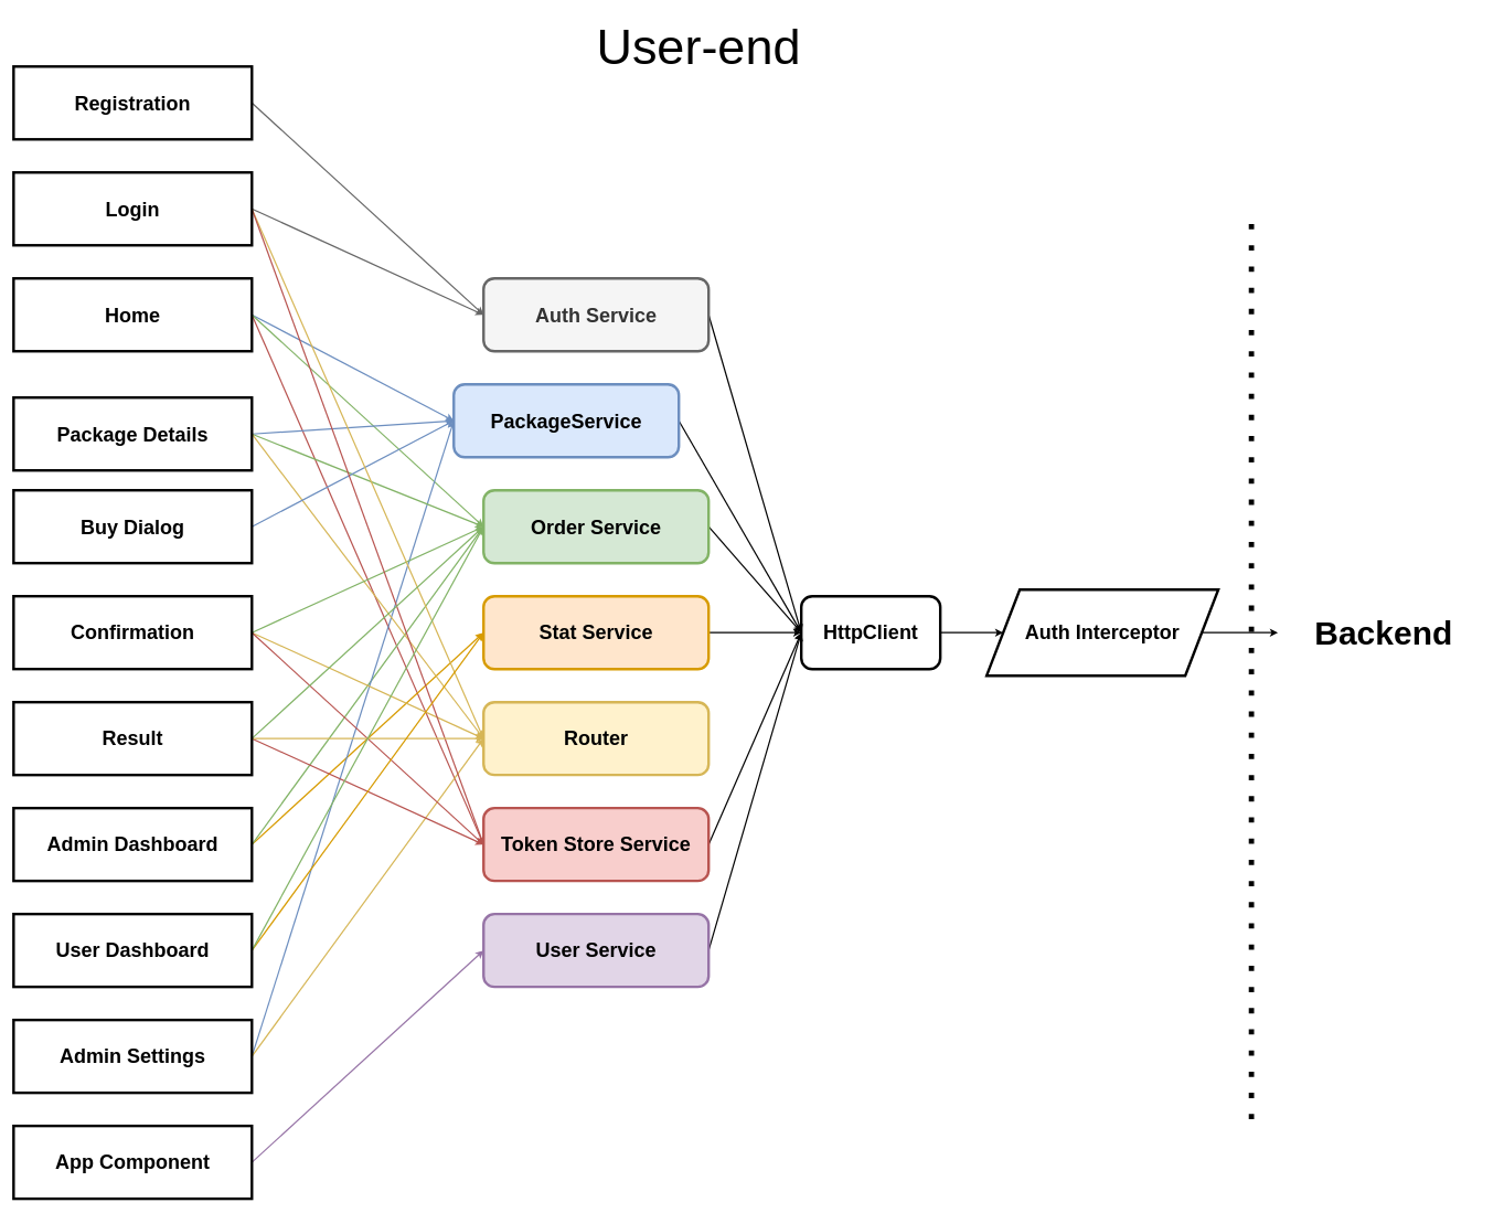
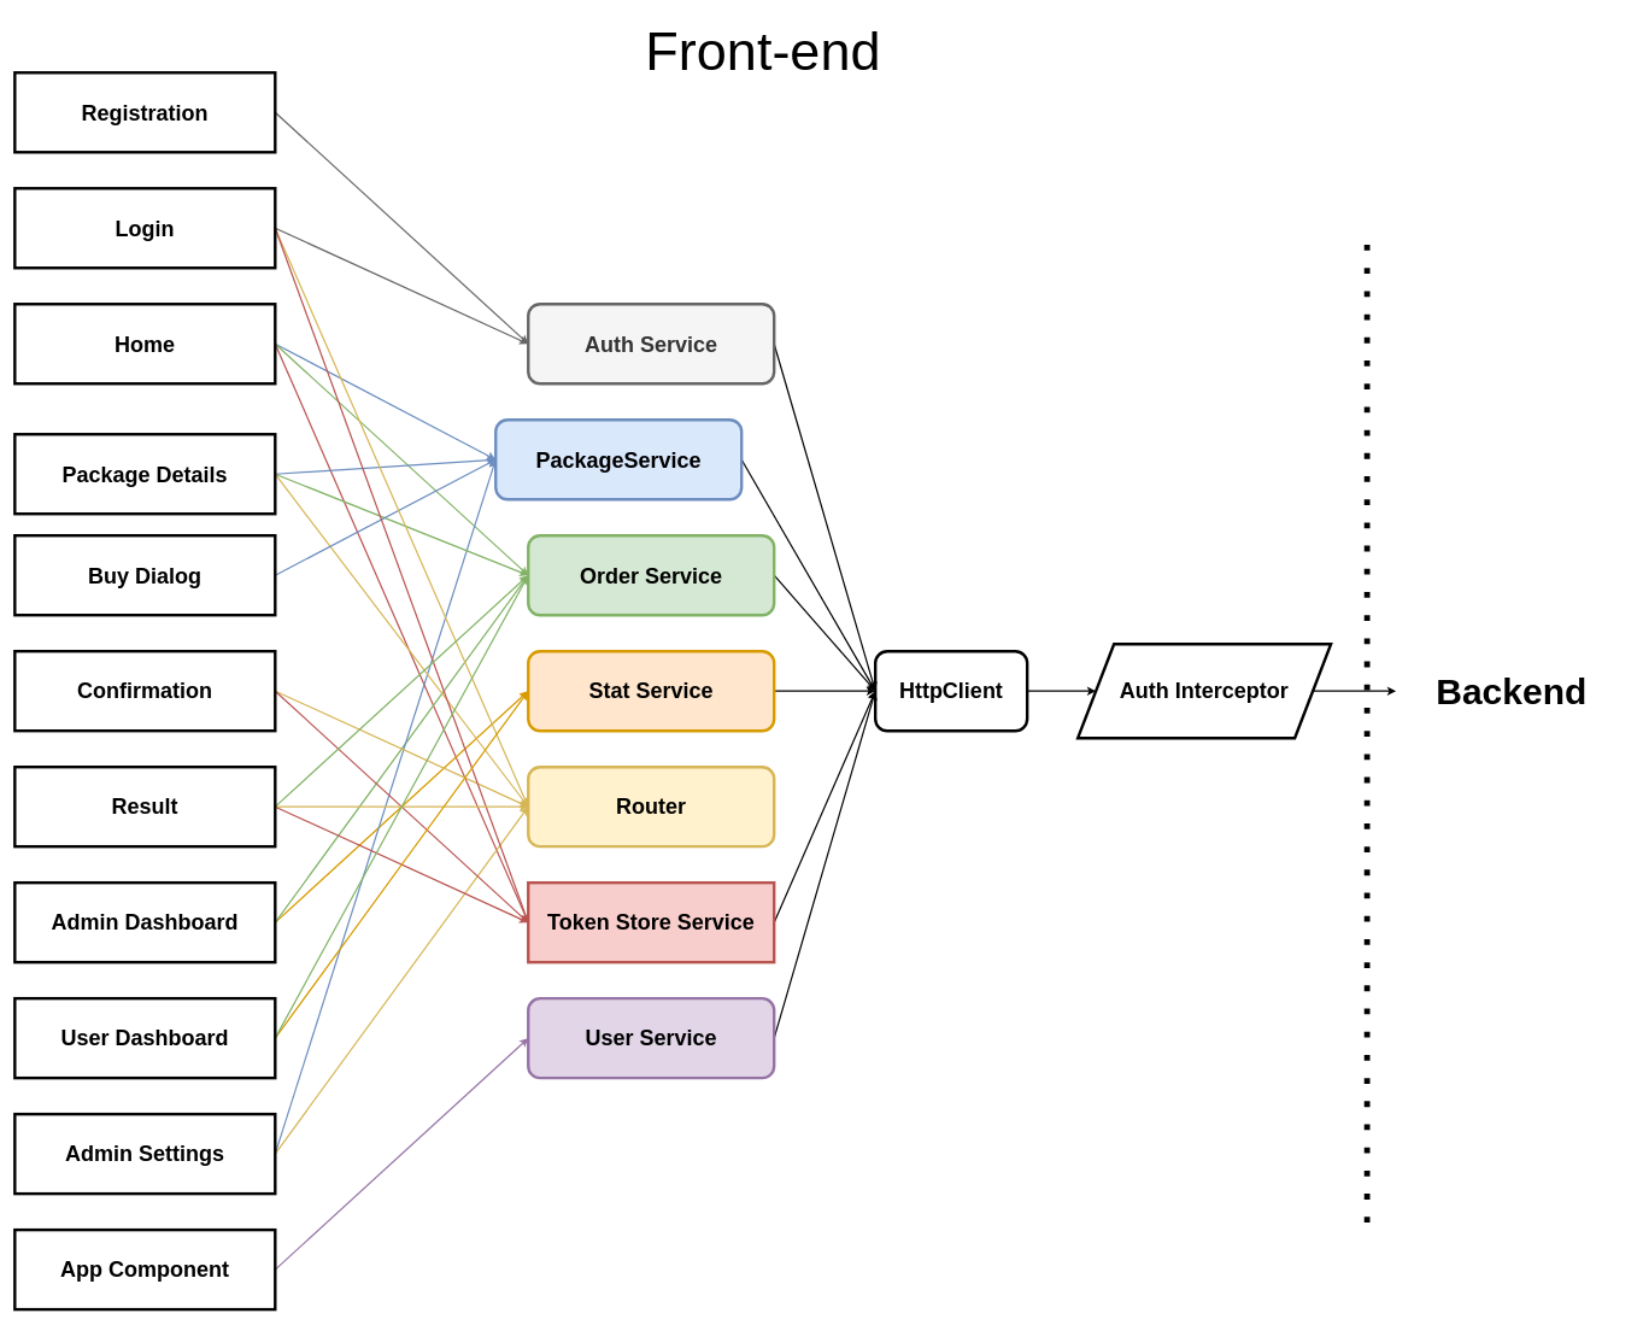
- <mxCell id="2" value="&lt;font style=&quot;font-size: 75px&quot;&gt;User-end&lt;/font&gt;" style="text;html=1;strokeColor=none;fillColor=none;align=center;verticalAlign=middle;whiteSpace=wrap;rounded=0;strokeWidth=4;" vertex="1" parent="1"><mxGeometry x="780" y="20" width="550" height="100" as="geometry" /></mxCell>
+ <mxCell id="2" value="&lt;font style=&quot;font-size: 75px&quot;&gt;Front-end&lt;/font&gt;" style="text;html=1;strokeColor=none;fillColor=none;align=center;verticalAlign=middle;whiteSpace=wrap;rounded=0;strokeWidth=4;" vertex="1" parent="1"><mxGeometry x="780" y="20" width="550" height="100" as="geometry" /></mxCell>
- <mxCell id="18" style="rounded=0;orthogonalLoop=1;jettySize=auto;html=1;exitX=1;exitY=0.5;exitDx=0;exitDy=0;entryX=0;entryY=0.5;entryDx=0;entryDy=0;fontSize=50;strokeWidth=2;fillColor=#d5e8d4;strokeColor=#82b366;fontStyle=1" edge="1" parent="1" source="20" target="41"><mxGeometry relative="1" as="geometry" /></mxCell>
- <mxCell id="45" value="Token Store Service" style="rounded=1;whiteSpace=wrap;html=1;fontSize=30;fillColor=#f8cecc;strokeColor=#b85450;fontStyle=1;strokeWidth=4;" vertex="1" parent="1"><mxGeometry x="730" y="1220" width="340" height="110" as="geometry" /></mxCell>
+ <mxCell id="45" value="Token Store Service" style="whiteSpace=wrap;html=1;fontSize=30;fillColor=#f8cecc;strokeColor=#b85450;fontStyle=1;strokeWidth=4;rounded=0;" vertex="1" parent="1"><mxGeometry x="730" y="1220" width="340" height="110" as="geometry" /></mxCell>
